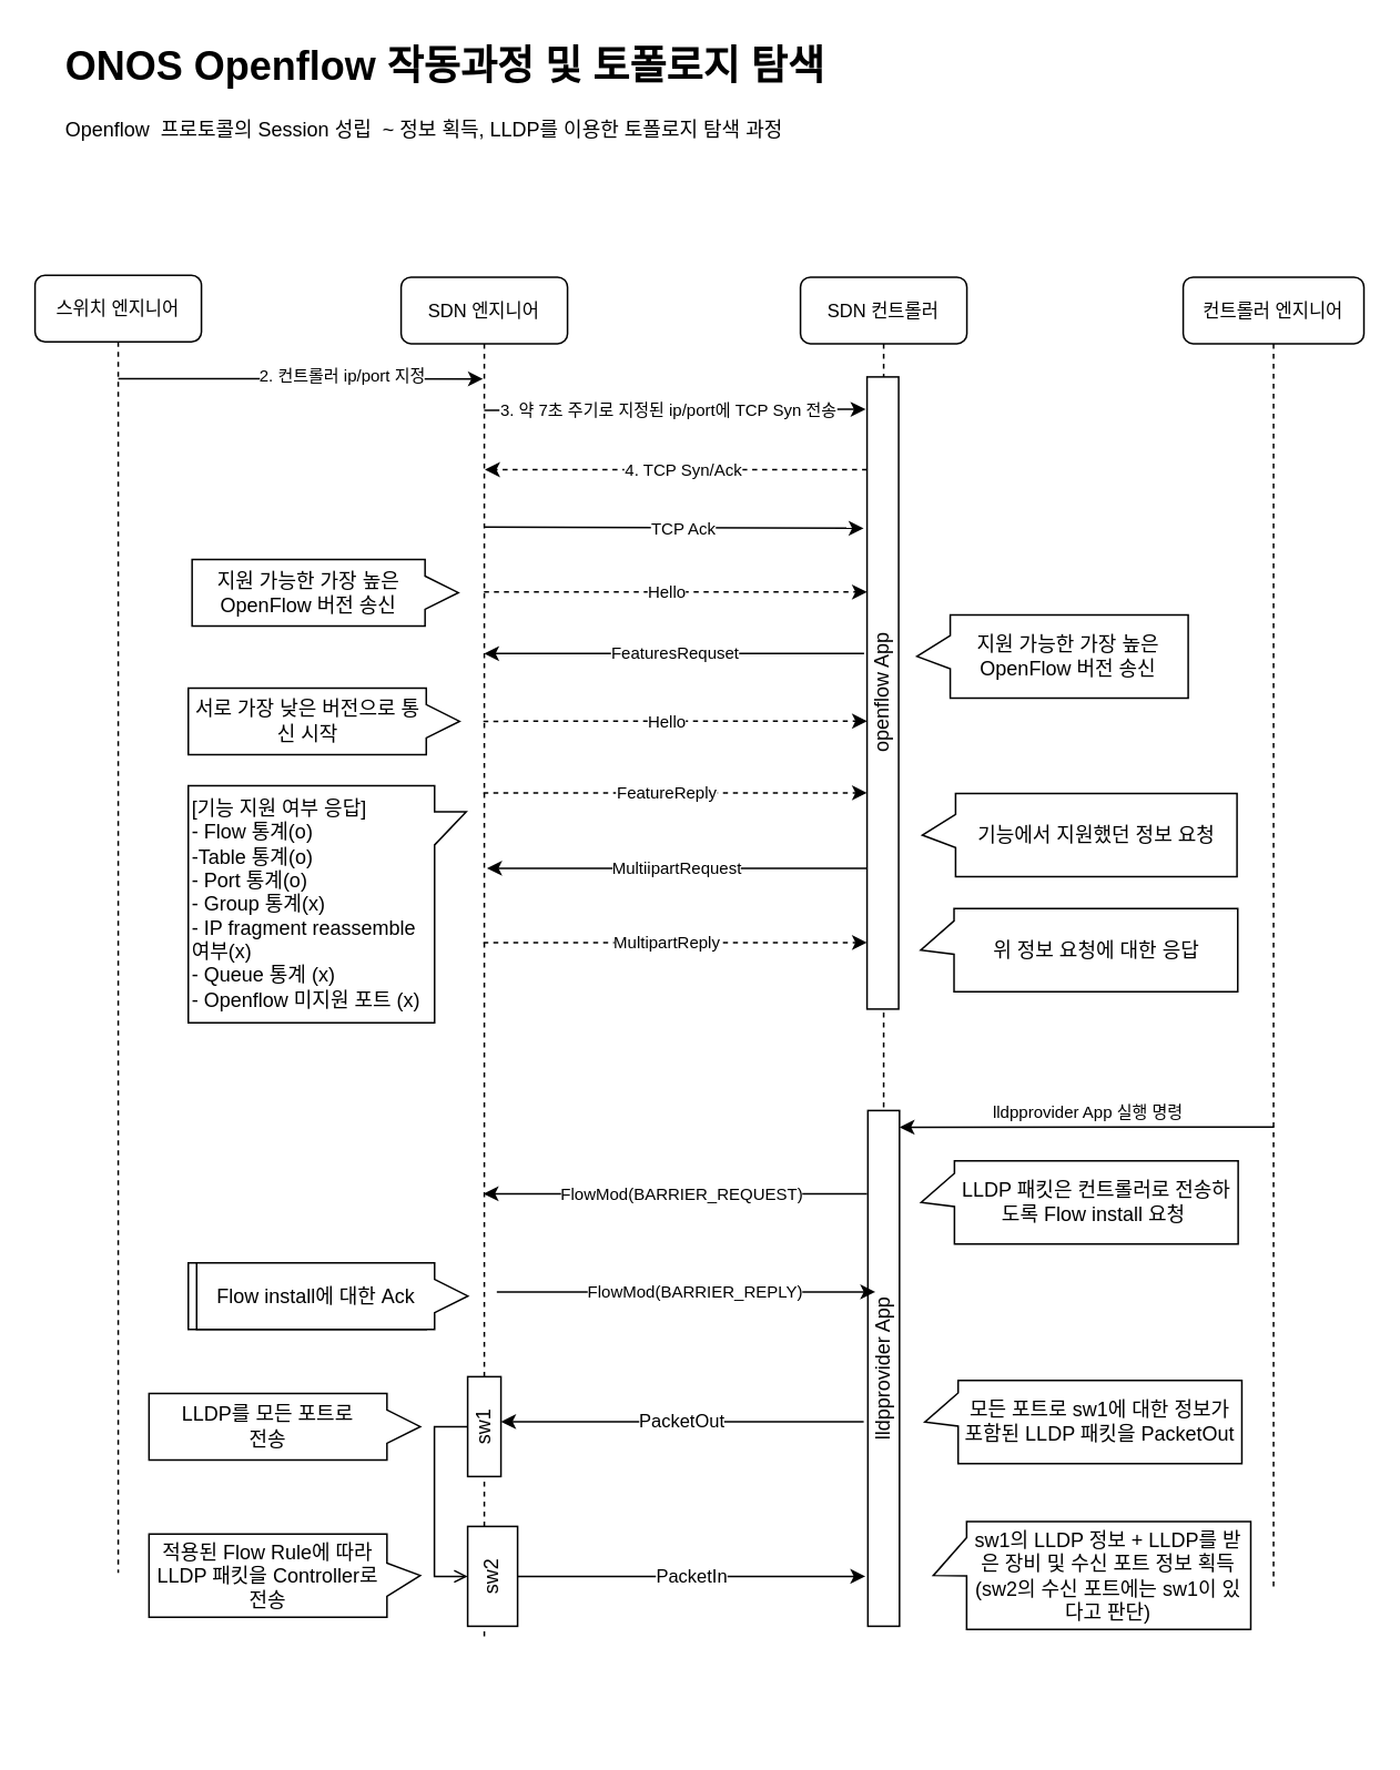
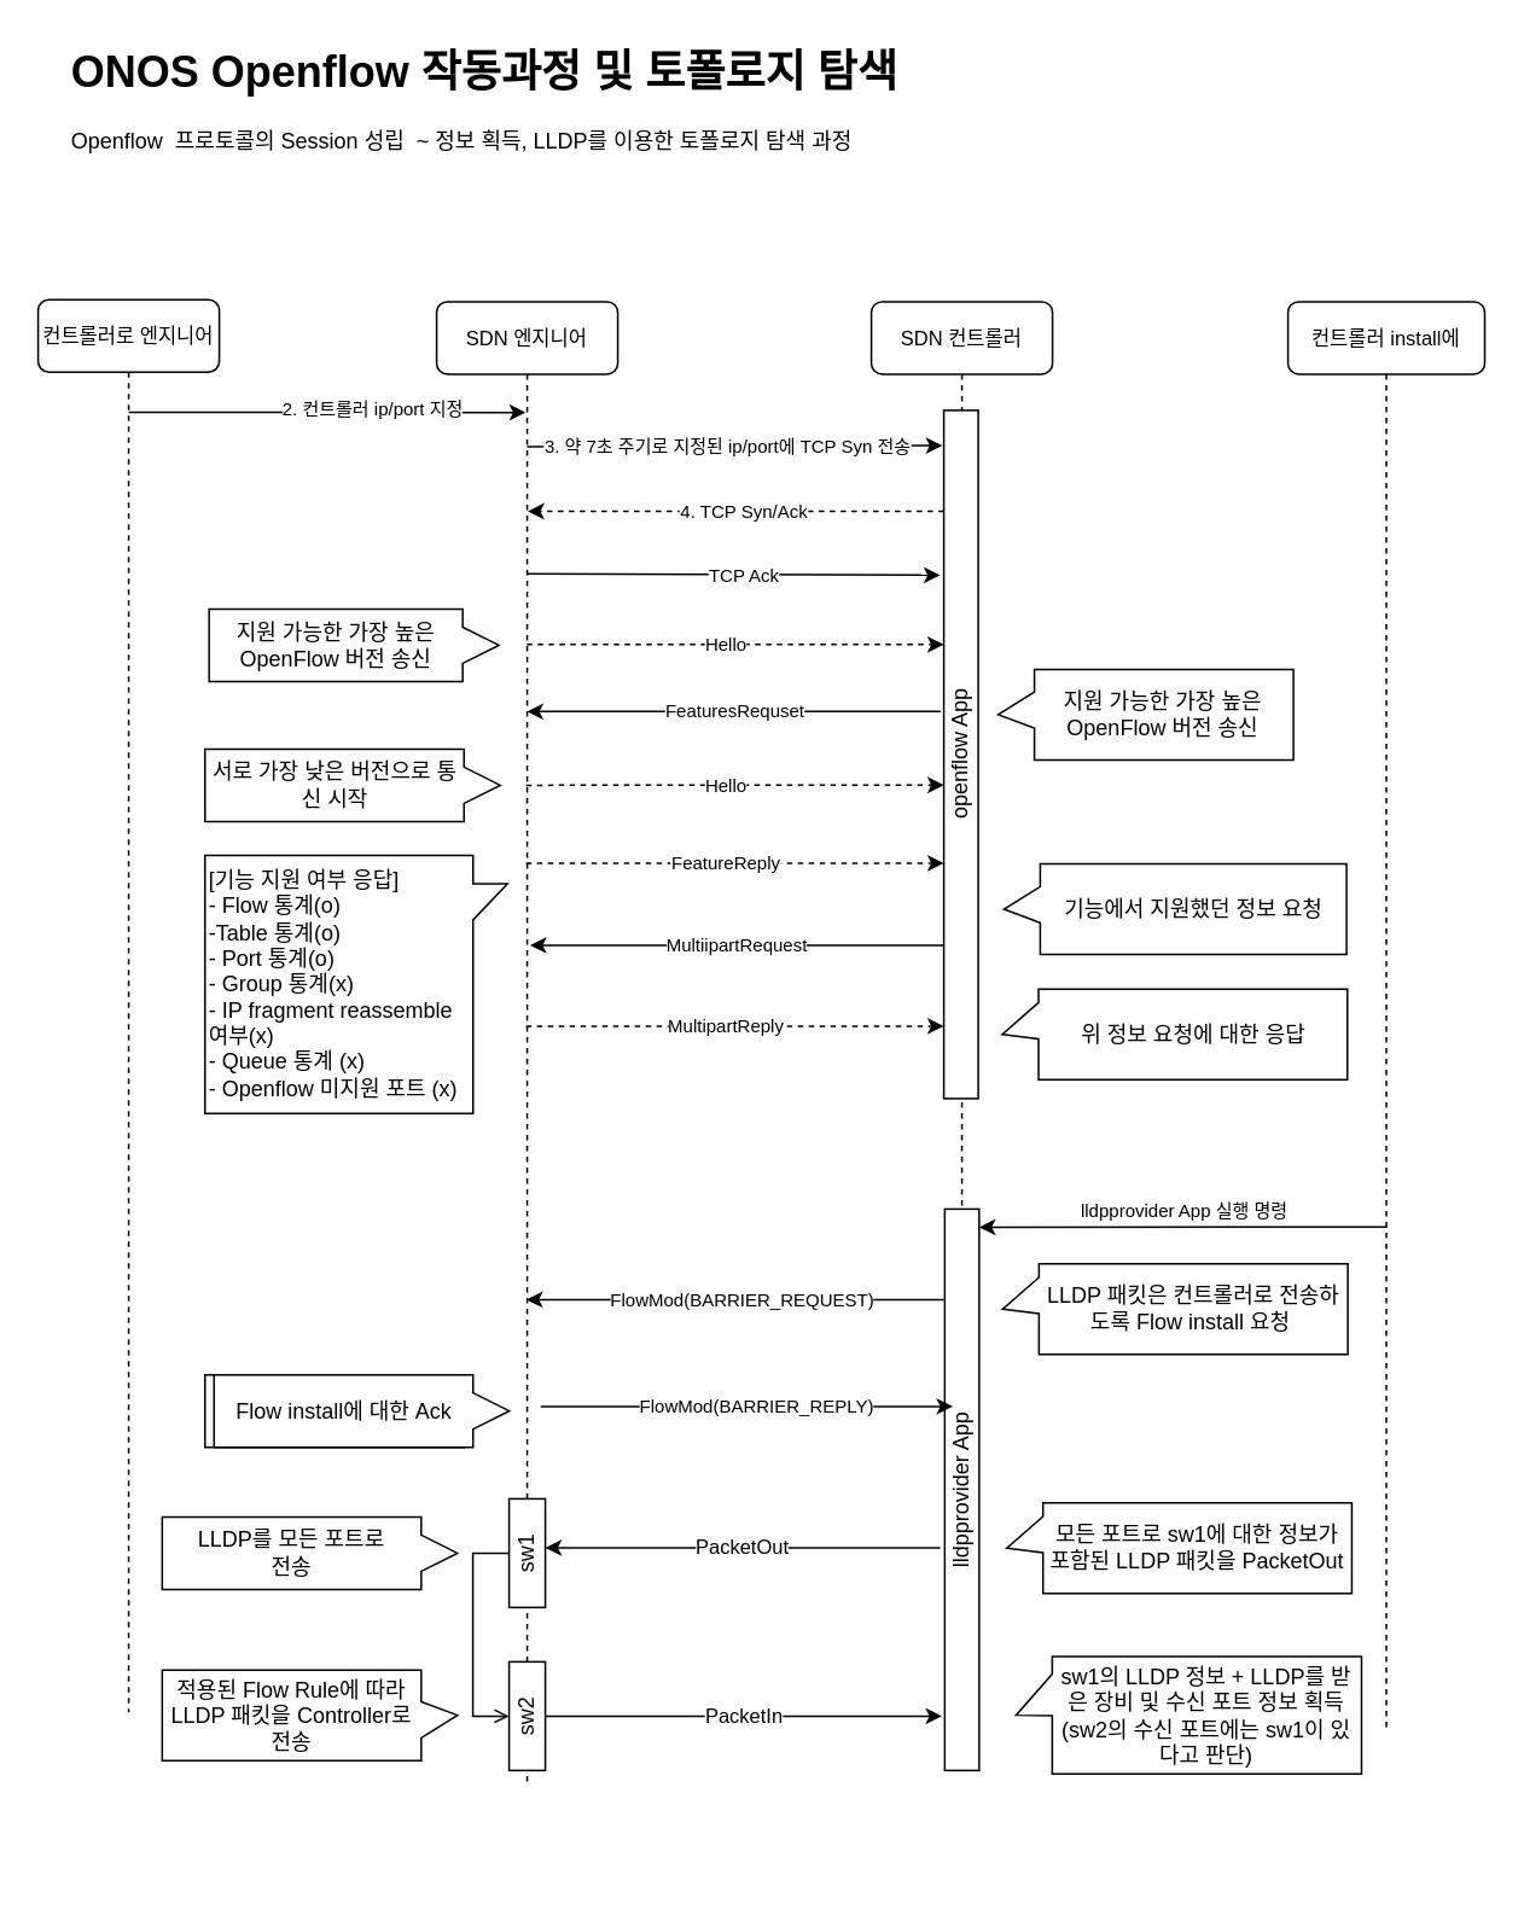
- <mxCell id="2" value="스위치 엔지니어" style="shape=umlLifeline;perimeter=lifelinePerimeter;container=1;collapsible=0;recursiveResize=0;shadow=0;strokeWidth=1;rounded=1;fontSize=11;" parent="1" vertex="1"><mxGeometry x="20.39" y="165" width="100" height="780" as="geometry" /></mxCell>
+ <mxCell id="2" value="컨트롤러로 엔지니어" style="shape=umlLifeline;perimeter=lifelinePerimeter;container=1;collapsible=0;recursiveResize=0;shadow=0;strokeWidth=1;rounded=1;fontSize=11;" parent="1" vertex="1"><mxGeometry x="20.39" y="165" width="100" height="780" as="geometry" /></mxCell>
- <mxCell id="6" value="컨트롤러 엔지니어" style="shape=umlLifeline;perimeter=lifelinePerimeter;container=1;collapsible=0;recursiveResize=0;shadow=0;strokeWidth=1;rounded=1;fontSize=11;" parent="1" vertex="1"><mxGeometry x="710.39" y="166.09" width="108.61" height="788.91" as="geometry" /></mxCell>
+ <mxCell id="6" value="컨트롤러 install에" style="shape=umlLifeline;perimeter=lifelinePerimeter;container=1;collapsible=0;recursiveResize=0;shadow=0;strokeWidth=1;rounded=1;fontSize=11;" parent="1" vertex="1"><mxGeometry x="710.39" y="166.09" width="108.61" height="788.91" as="geometry" /></mxCell>
- <mxCell id="4" value="sw2" style="rounded=0;whiteSpace=wrap;html=1;shadow=0;align=center;horizontal=0;" parent="3" vertex="1"><mxGeometry x="40" y="751" width="30" height="60" as="geometry" /></mxCell>
+ <mxCell id="4" value="sw2" style="rounded=0;whiteSpace=wrap;html=1;shadow=0;align=center;horizontal=0;" parent="3" vertex="1"><mxGeometry x="40" y="751" width="20" height="60" as="geometry" /></mxCell>
